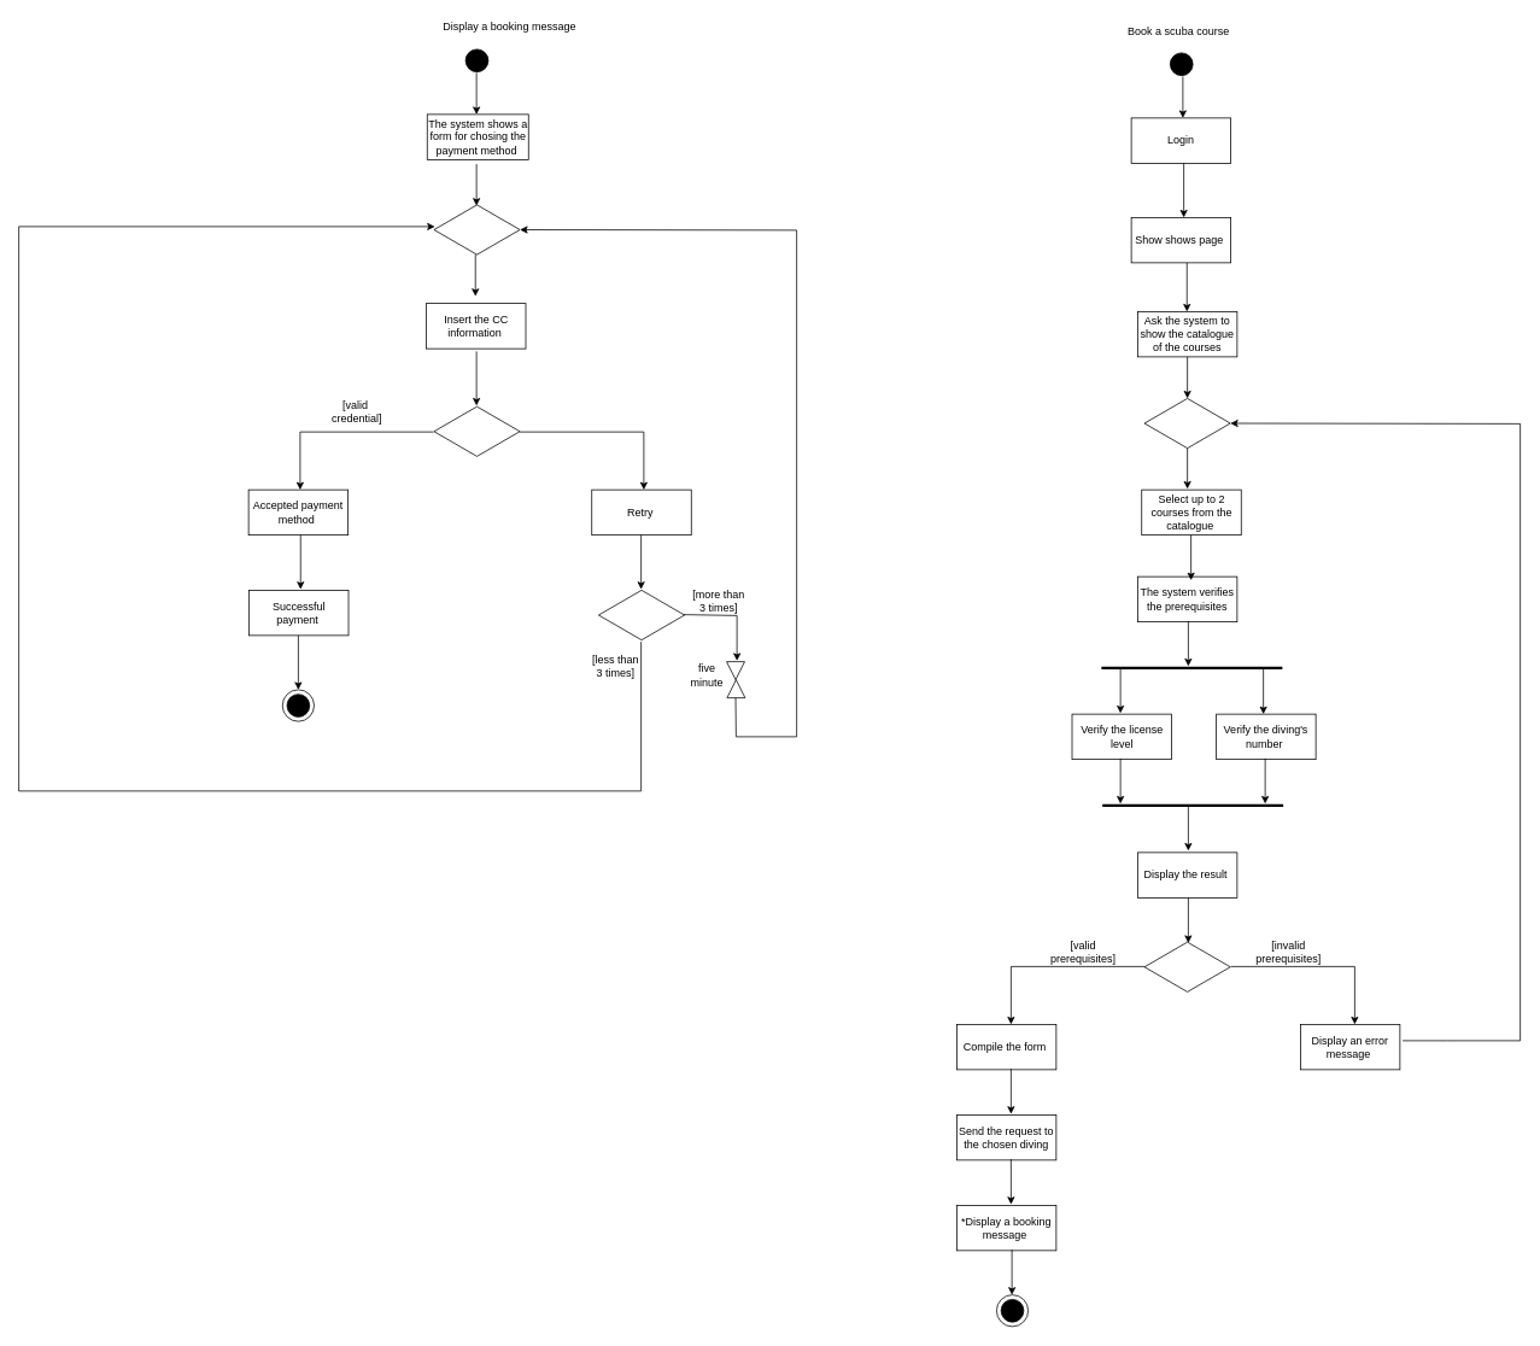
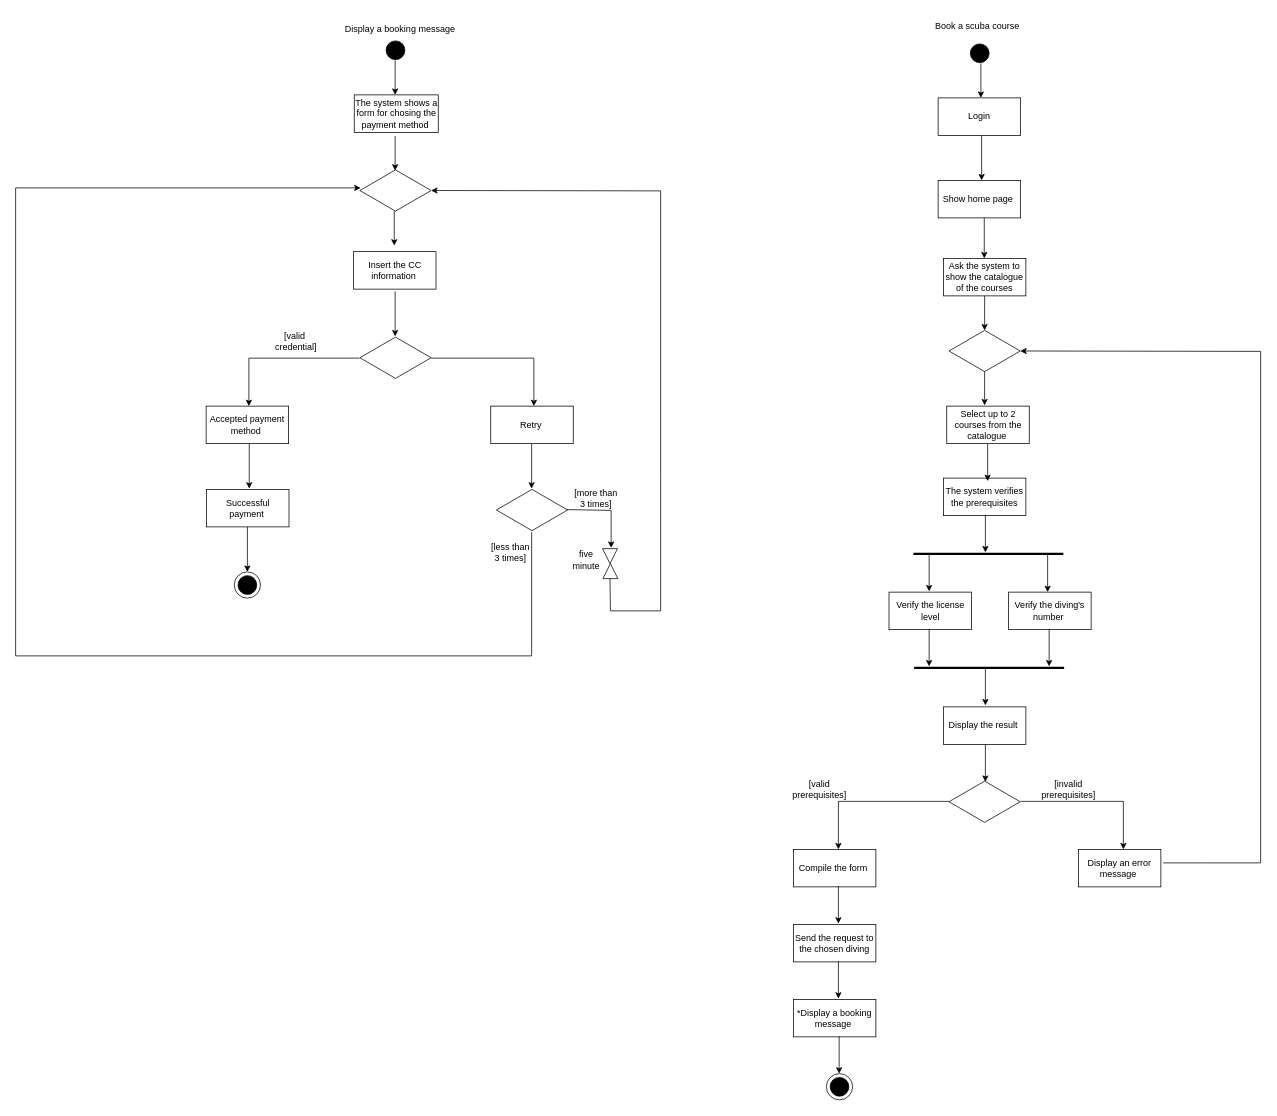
- <mxCell id="45" value="Display a booking message&amp;nbsp;" style="text;html=1;resizable=0;autosize=1;align=center;verticalAlign=middle;points=[];fillColor=none;strokeColor=none;rounded=0;" parent="1" vertex="1"><mxGeometry x="479" y="14" width="170" height="30" as="geometry" /></mxCell>
+ <mxCell id="45" value="Display a booking message&amp;nbsp;" style="text;html=1;resizable=0;autosize=1;align=center;verticalAlign=middle;points=[];fillColor=none;strokeColor=none;rounded=0;" parent="1" vertex="1"><mxGeometry x="449" y="24" width="170" height="30" as="geometry" /></mxCell>
- <mxCell id="42" value="Show shows page&amp;nbsp;" style="rounded=0;whiteSpace=wrap;html=1;fillColor=#FFFFFF;" parent="1" vertex="1"><mxGeometry x="1250" y="240" width="110" height="50" as="geometry" /></mxCell>
+ <mxCell id="42" value="Show home page&amp;nbsp;" style="rounded=0;whiteSpace=wrap;html=1;fillColor=#FFFFFF;" parent="1" vertex="1"><mxGeometry x="1250" y="240" width="110" height="50" as="geometry" /></mxCell>
- <mxCell id="31" value="[valid prerequisites]" style="text;html=1;strokeColor=none;fillColor=none;align=center;verticalAlign=middle;whiteSpace=wrap;rounded=0;" parent="1" vertex="1"><mxGeometry x="1167" y="1037" width="60" height="30" as="geometry" /></mxCell>
+ <mxCell id="31" value="[valid prerequisites]" style="text;html=1;strokeColor=none;fillColor=none;align=center;verticalAlign=middle;whiteSpace=wrap;rounded=0;" parent="1" vertex="1"><mxGeometry x="1062" y="1037" width="60" height="30" as="geometry" /></mxCell>
